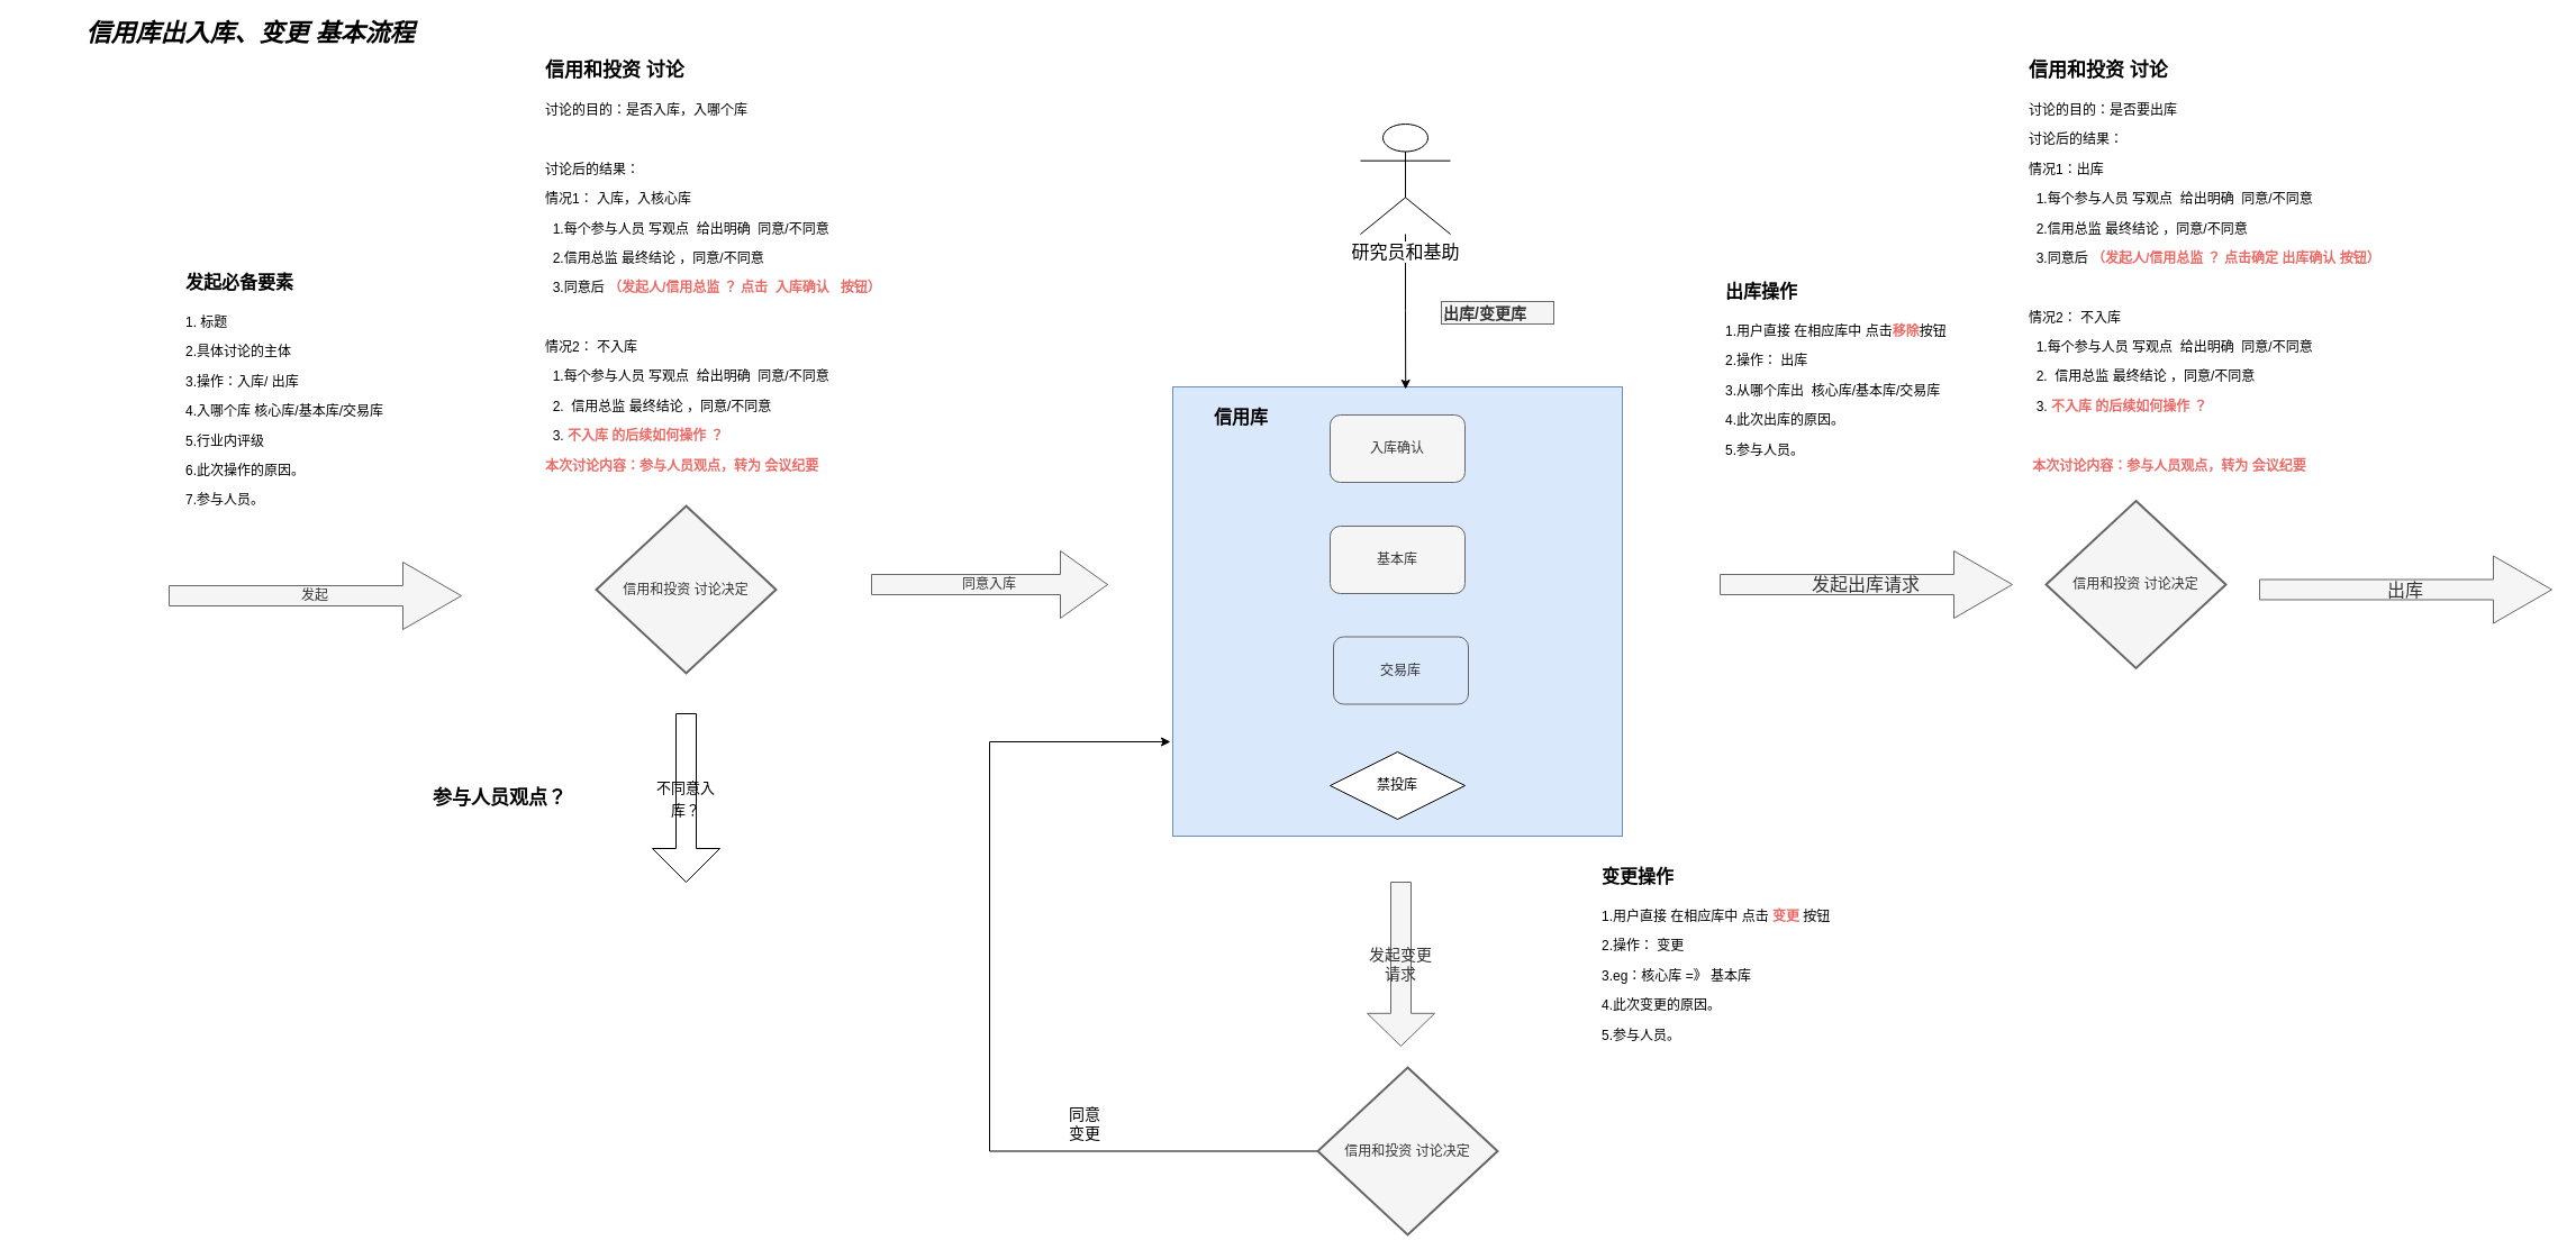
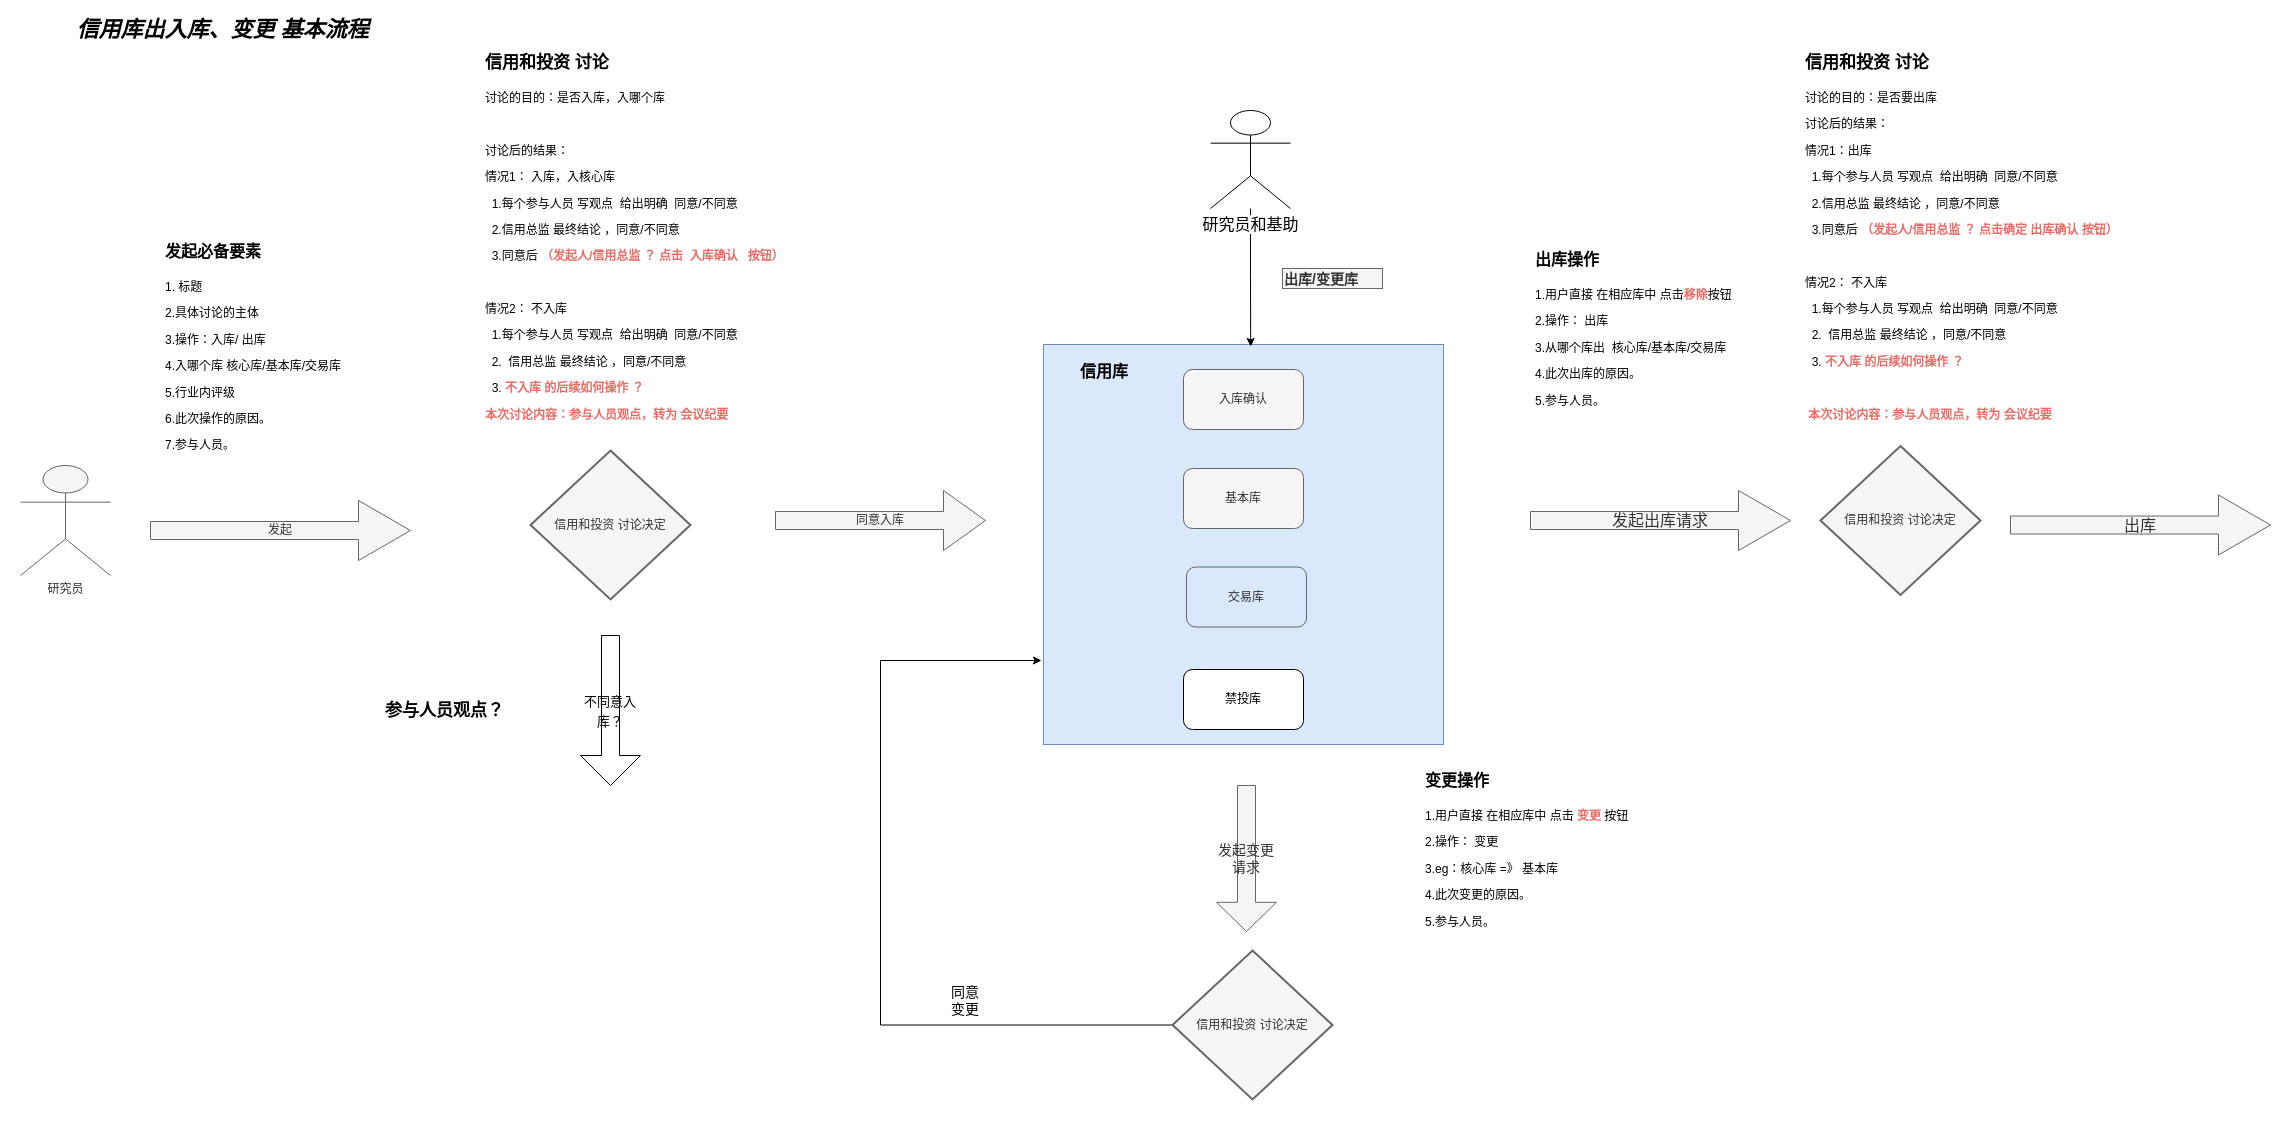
+ <mxCell id="8" value="研究员" style="shape=umlActor;verticalLabelPosition=bottom;labelBackgroundColor=#ffffff;verticalAlign=top;html=1;outlineConnect=0;fillColor=#f5f5f5;strokeColor=#666666;fontColor=#333333;" vertex="1" parent="1"><mxGeometry x="20" y="465" width="90" height="110" as="geometry" /></mxCell>
- <mxCell id="6" value="禁投库" style="rhombus;whiteSpace=wrap;html=1;" vertex="1" parent="1"><mxGeometry x="1183" y="669" width="120" height="60" as="geometry" /></mxCell>
+ <mxCell id="6" value="禁投库" style="rounded=1;whiteSpace=wrap;html=1;" vertex="1" parent="1"><mxGeometry x="1183" y="669" width="120" height="60" as="geometry" /></mxCell>
